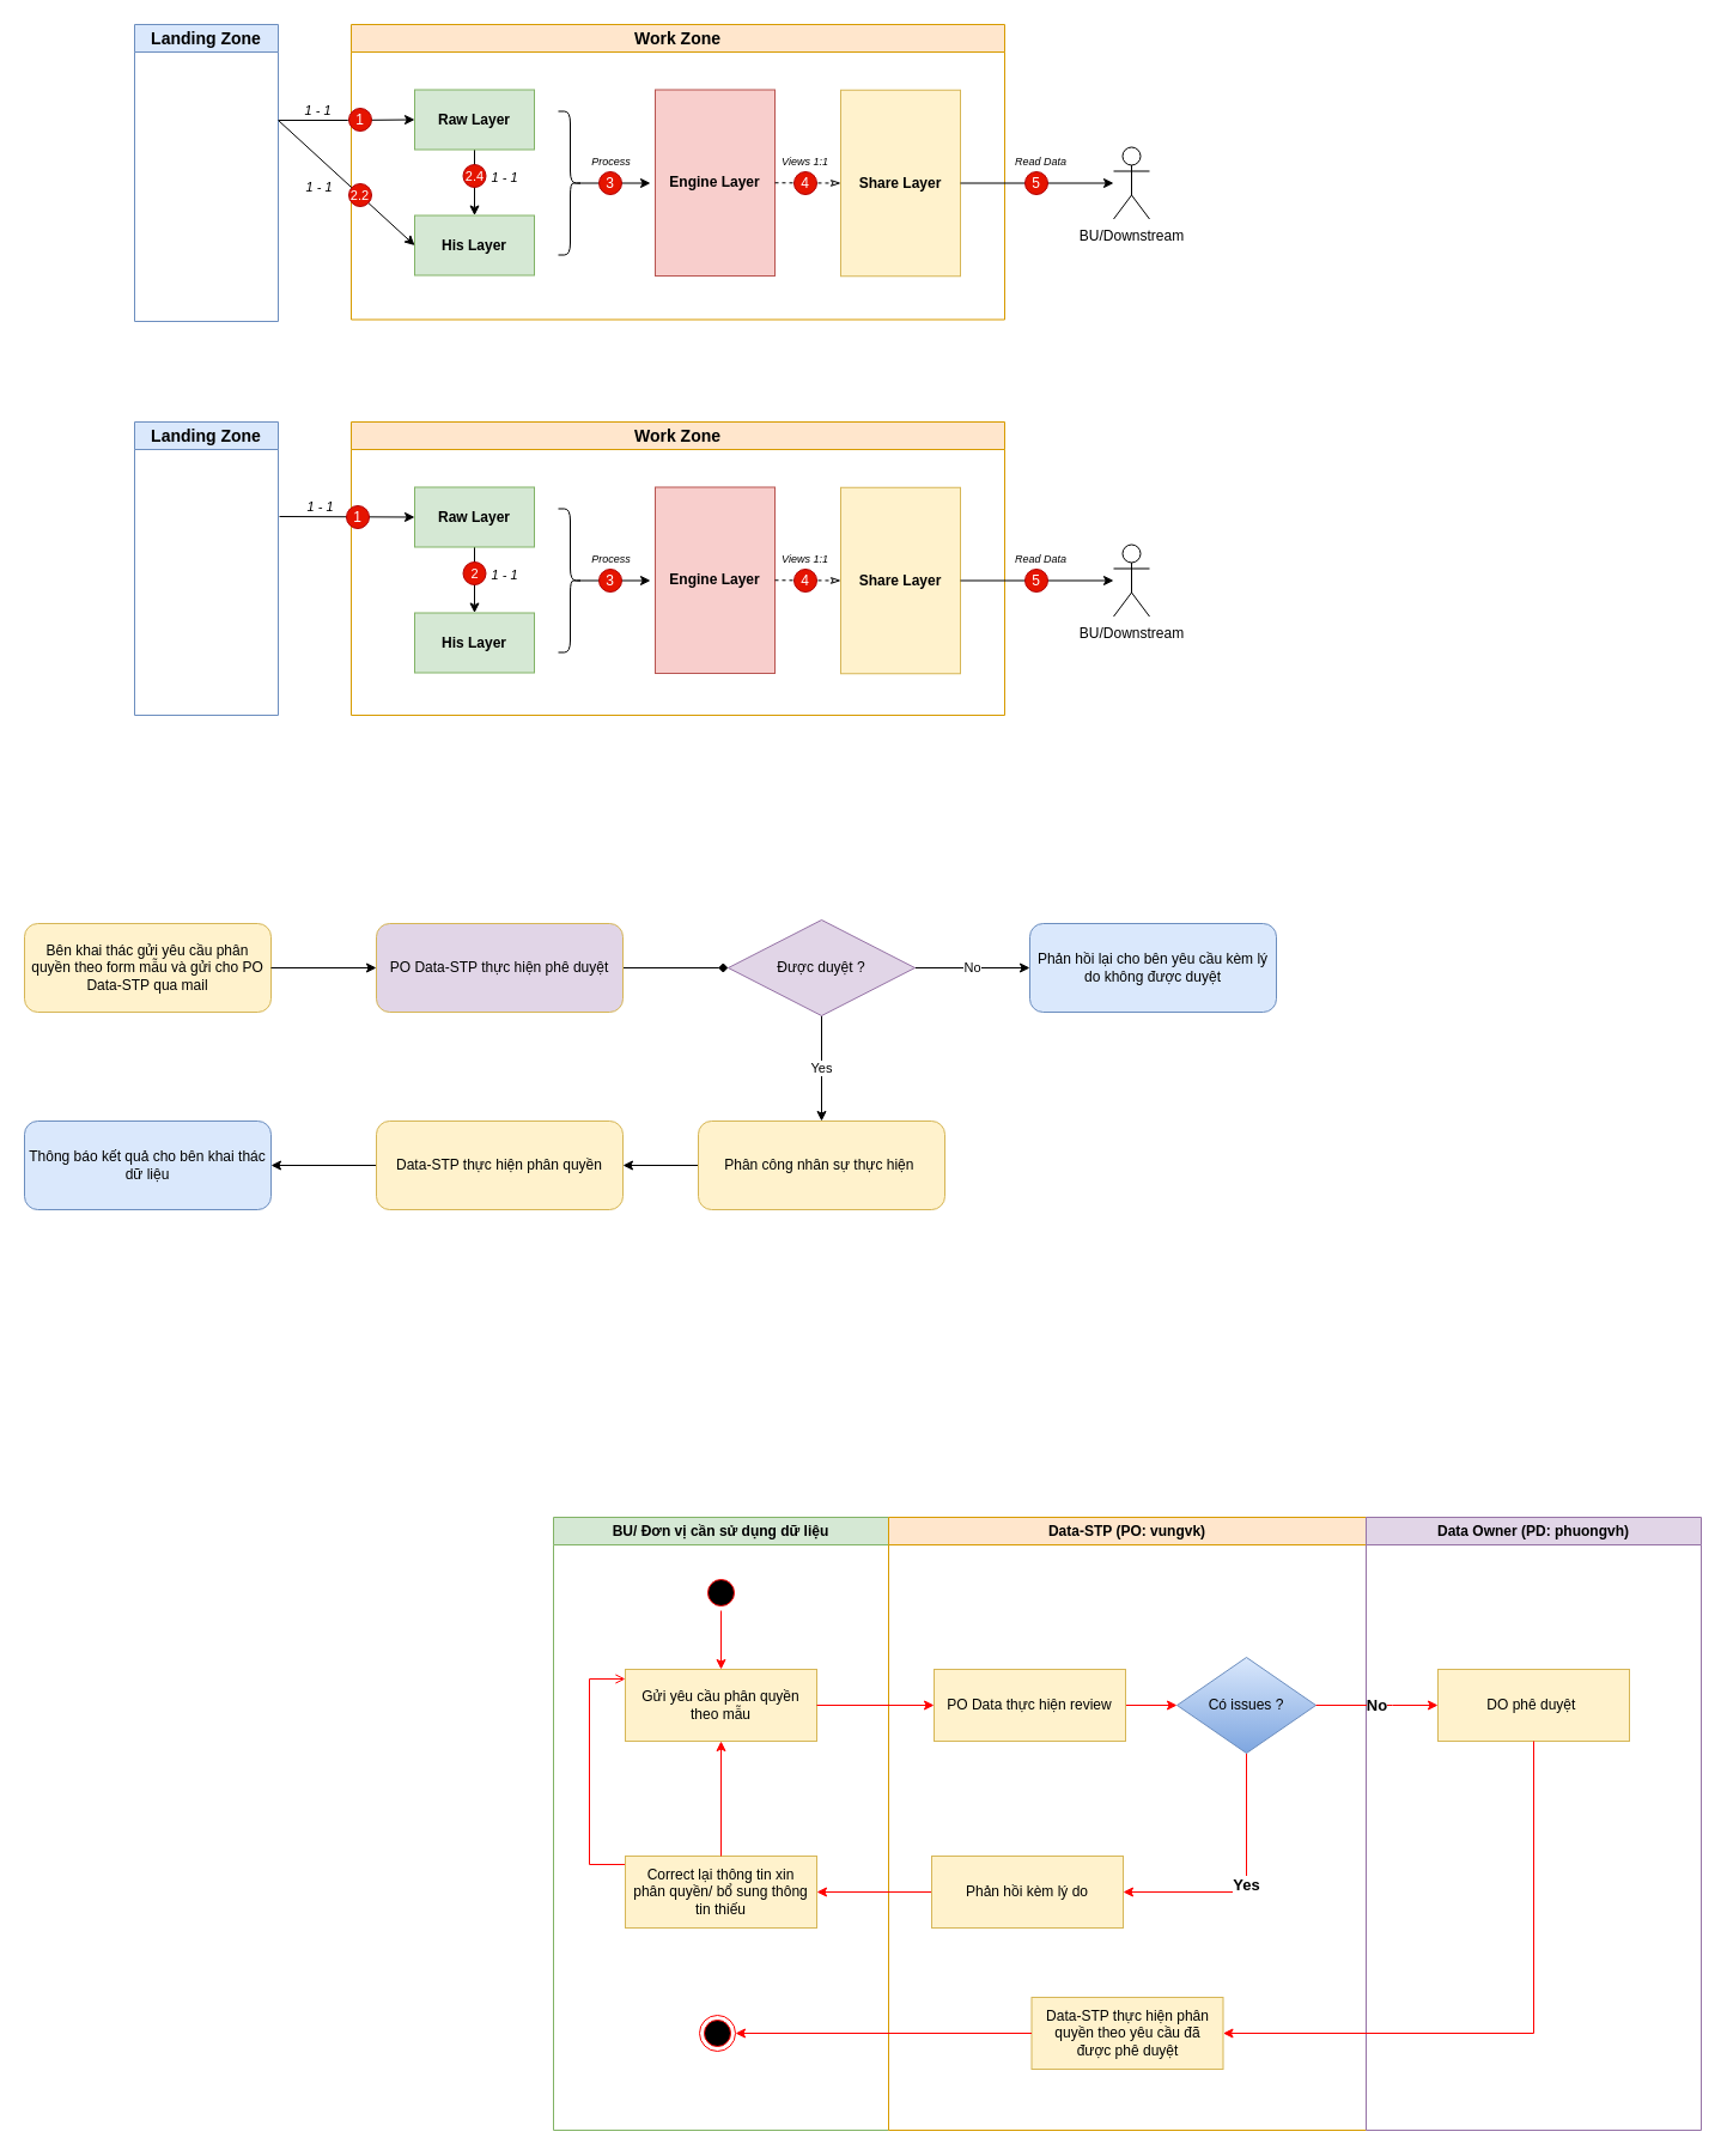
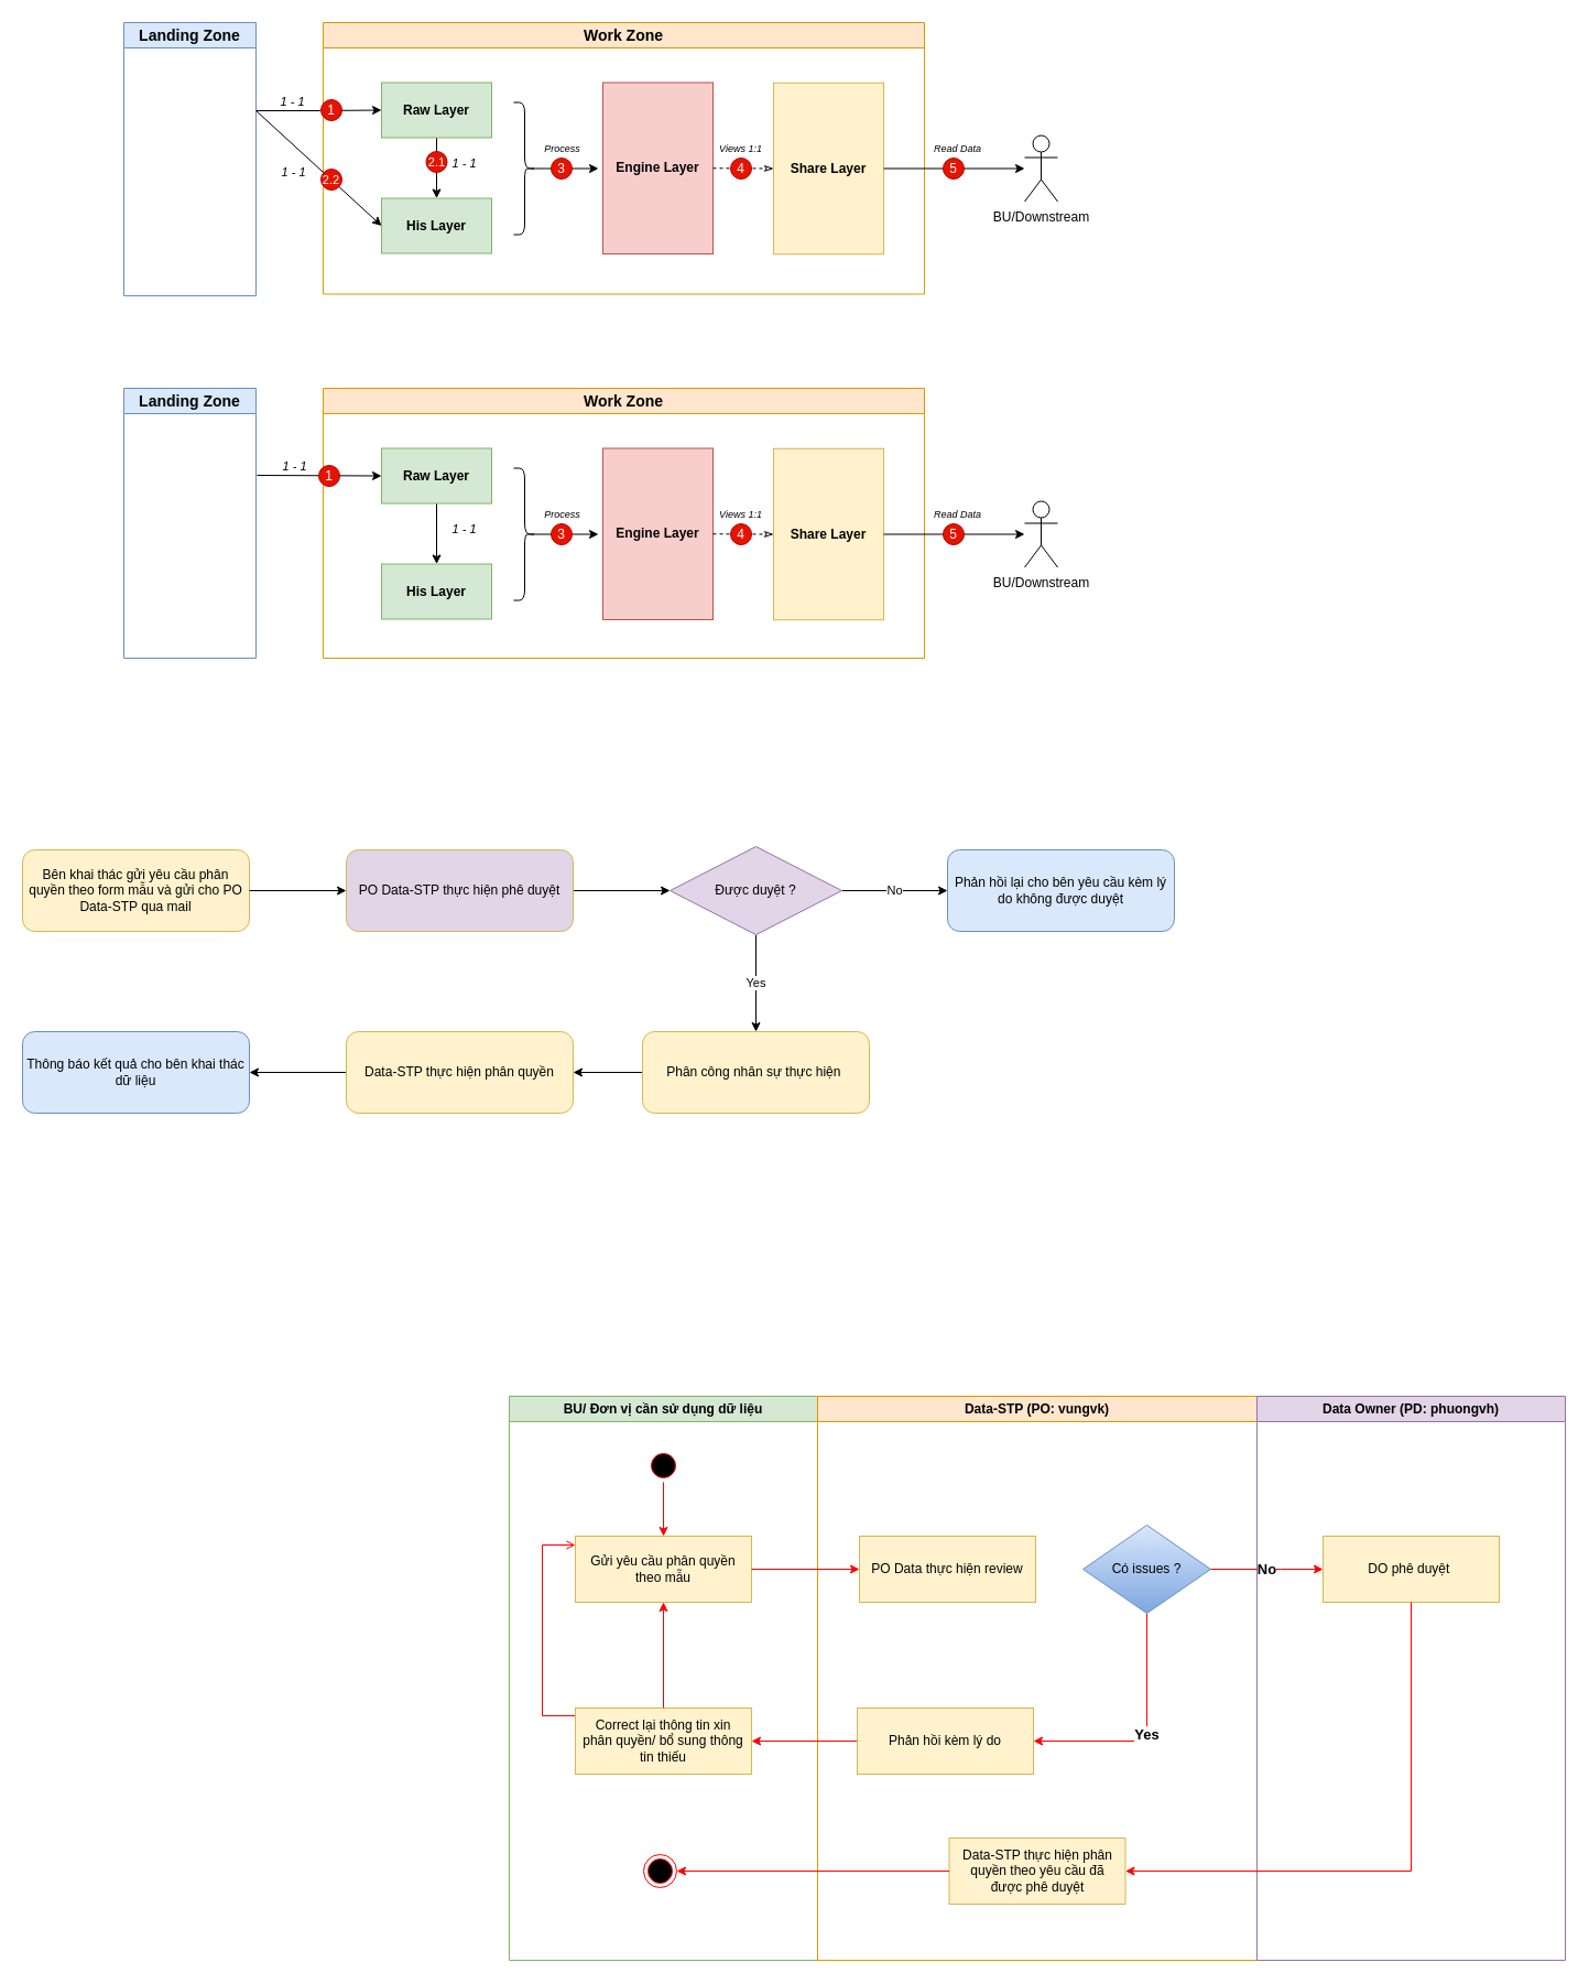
- <mxCell id="15" value="2.4" style="ellipse;whiteSpace=wrap;html=1;aspect=fixed;fillColor=#e51400;fontColor=#ffffff;strokeColor=#B20000;fontSize=11;" parent="3" vertex="1"><mxGeometry x="93.5" y="117" width="19" height="19" as="geometry" /></mxCell>
+ <mxCell id="15" value="2.1" style="ellipse;whiteSpace=wrap;html=1;aspect=fixed;fillColor=#e51400;fontColor=#ffffff;strokeColor=#B20000;fontSize=11;" parent="3" vertex="1"><mxGeometry x="93.5" y="117" width="19" height="19" as="geometry" /></mxCell>
- <mxCell id="41" value="2" style="ellipse;whiteSpace=wrap;html=1;aspect=fixed;fillColor=#e51400;fontColor=#ffffff;strokeColor=#B20000;fontSize=11;" parent="29" vertex="1"><mxGeometry x="93.5" y="117" width="19" height="19" as="geometry" /></mxCell>
- <mxCell id="52" style="edgeStyle=orthogonalEdgeStyle;rounded=0;orthogonalLoop=1;jettySize=auto;html=1;exitX=1;exitY=0.5;exitDx=0;exitDy=0;entryX=0;entryY=0.5;entryDx=0;entryDy=0;endArrow=diamond;" edge="1" parent="1" source="53" target="56"><mxGeometry relative="1" as="geometry" /></mxCell>
+ <mxCell id="52" style="edgeStyle=orthogonalEdgeStyle;rounded=0;orthogonalLoop=1;jettySize=auto;html=1;exitX=1;exitY=0.5;exitDx=0;exitDy=0;entryX=0;entryY=0.5;entryDx=0;entryDy=0;" edge="1" parent="1" source="53" target="56"><mxGeometry relative="1" as="geometry" /></mxCell>
- <mxCell id="72" style="edgeStyle=orthogonalEdgeStyle;rounded=0;orthogonalLoop=1;jettySize=auto;html=1;exitX=1;exitY=0.5;exitDx=0;exitDy=0;entryX=0;entryY=0.5;entryDx=0;entryDy=0;strokeColor=#FF0000;" edge="1" parent="69" source="73" target="71"><mxGeometry relative="1" as="geometry" /></mxCell>
